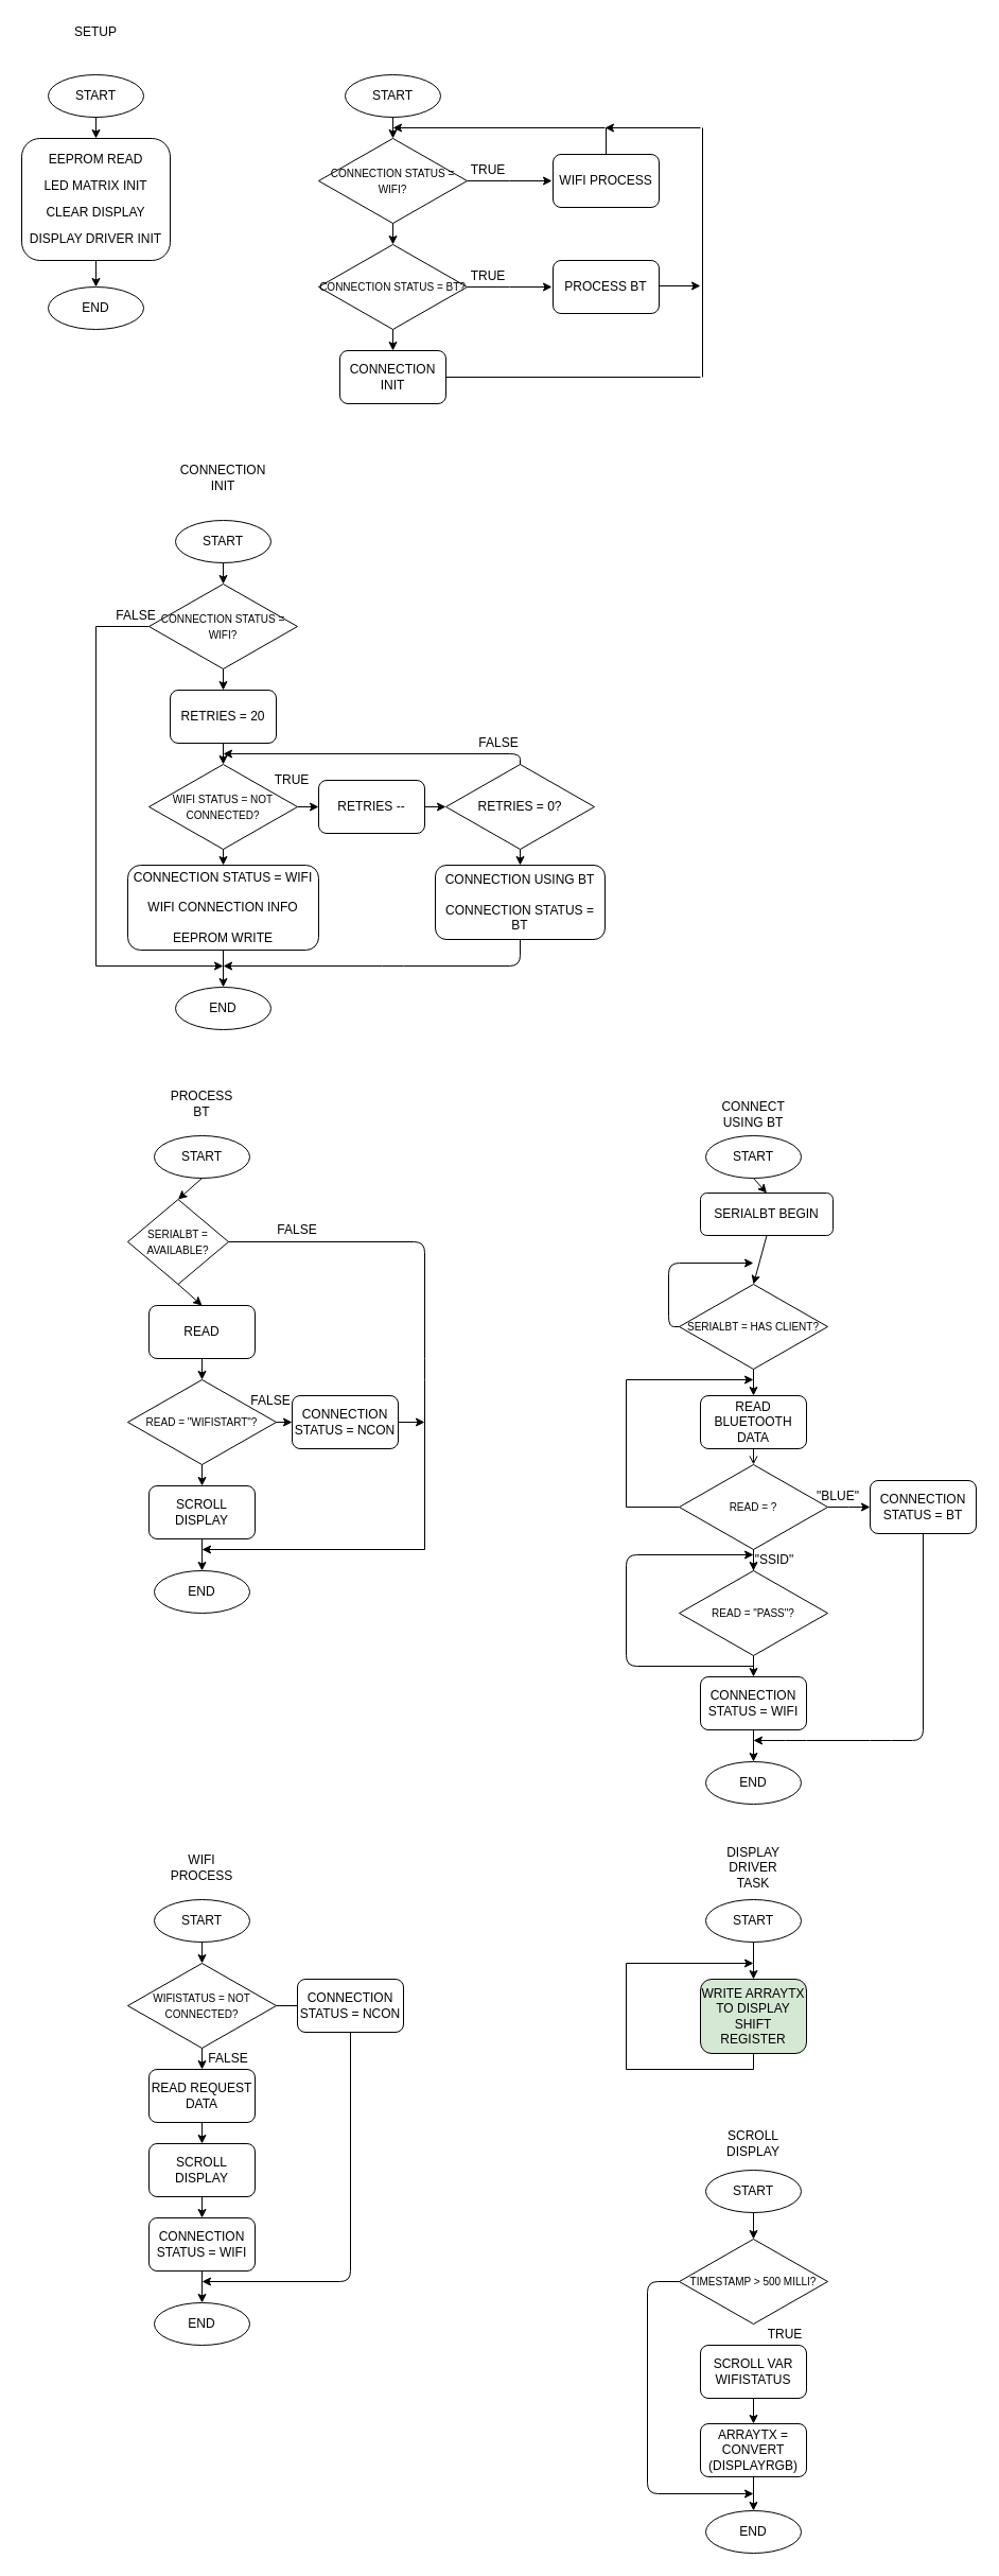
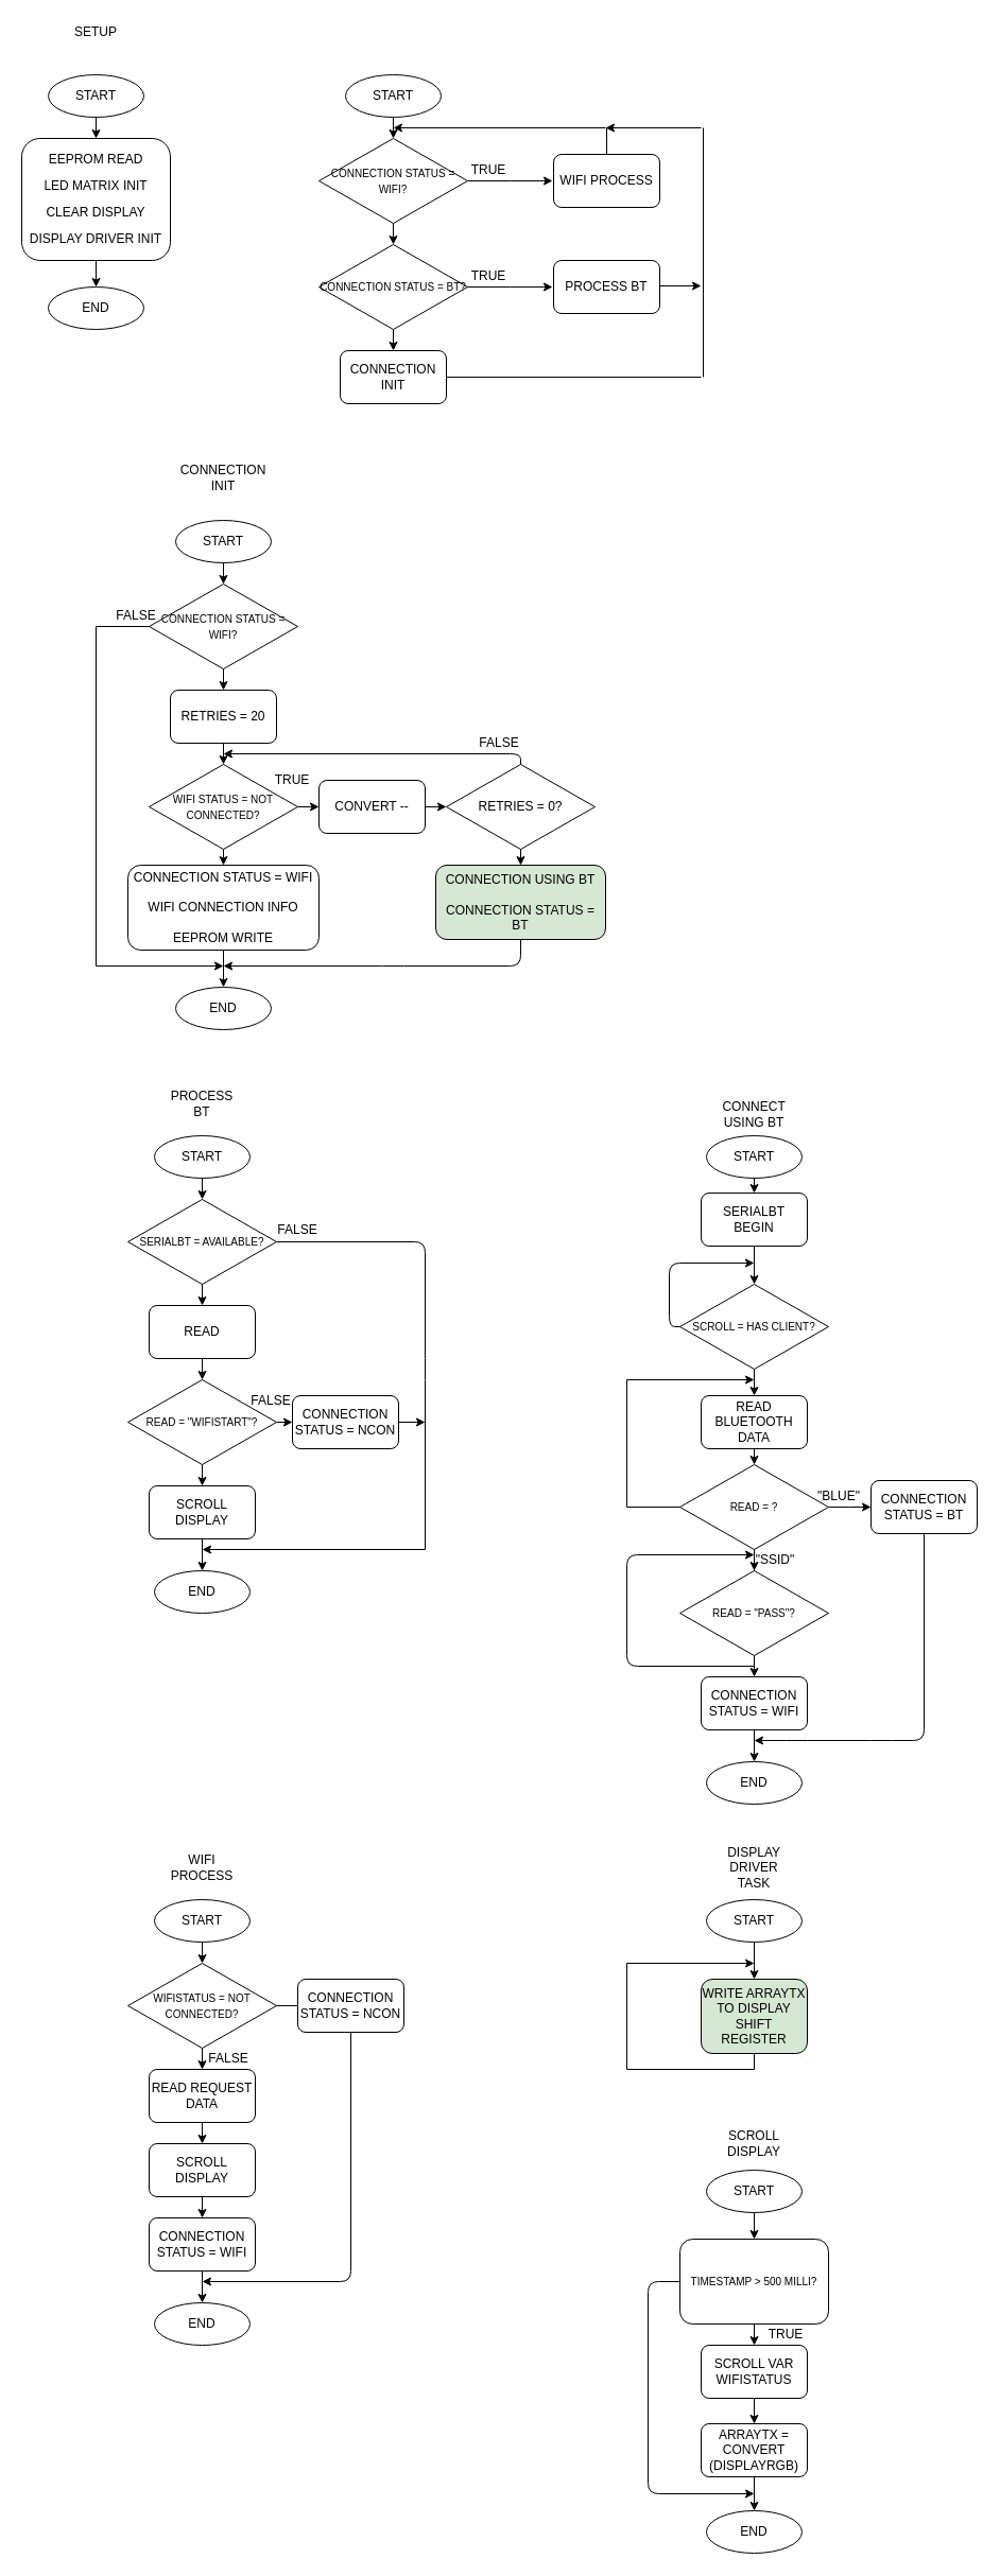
- <mxCell id="42" value="RETRIES --" style="rounded=1;whiteSpace=wrap;html=1;" parent="1" vertex="1"><mxGeometry x="300" y="735" width="100" height="50" as="geometry" /></mxCell>
+ <mxCell id="42" value="CONVERT --" style="rounded=1;whiteSpace=wrap;html=1;" parent="1" vertex="1"><mxGeometry x="300" y="735" width="100" height="50" as="geometry" /></mxCell>
- <mxCell id="46" value="CONNECTION USING BT&lt;br&gt;&lt;font&gt;&lt;br&gt;&lt;font style=&quot;font-size: 12px&quot;&gt;CONNECTION STATUS = BT&lt;/font&gt;&lt;/font&gt;" style="rounded=1;whiteSpace=wrap;html=1;" parent="1" vertex="1"><mxGeometry x="410" y="815" width="160" height="70" as="geometry" /></mxCell>
+ <mxCell id="46" value="CONNECTION USING BT&lt;br&gt;&lt;font&gt;&lt;br&gt;&lt;font style=&quot;font-size: 12px&quot;&gt;CONNECTION STATUS = BT&lt;/font&gt;&lt;/font&gt;" style="rounded=1;whiteSpace=wrap;html=1;fillColor=#d5e8d4;" parent="1" vertex="1"><mxGeometry x="410" y="815" width="160" height="70" as="geometry" /></mxCell>
- <mxCell id="79" value="SERIALBT BEGIN" style="rounded=1;whiteSpace=wrap;html=1;" parent="1" vertex="1"><mxGeometry x="660" y="1124" width="125" height="40" as="geometry" /></mxCell>
+ <mxCell id="79" value="SERIALBT BEGIN" style="rounded=1;whiteSpace=wrap;html=1;" parent="1" vertex="1"><mxGeometry x="660" y="1124" width="100" height="50" as="geometry" /></mxCell>
- <mxCell id="60" value="&lt;span style=&quot;white-space: normal&quot;&gt;&lt;font style=&quot;font-size: 10px ; line-height: 110%&quot;&gt;SERIALBT = AVAILABLE?&lt;/font&gt;&lt;/span&gt;" style="rhombus;whiteSpace=wrap;html=1;" parent="1" vertex="1"><mxGeometry x="120" y="1130" width="95" height="80" as="geometry" /></mxCell>
+ <mxCell id="60" value="&lt;span style=&quot;white-space: normal&quot;&gt;&lt;font style=&quot;font-size: 10px ; line-height: 110%&quot;&gt;SERIALBT = AVAILABLE?&lt;/font&gt;&lt;/span&gt;" style="rhombus;whiteSpace=wrap;html=1;" parent="1" vertex="1"><mxGeometry x="120" y="1130" width="140" height="80" as="geometry" /></mxCell>
- <mxCell id="80" value="&lt;span style=&quot;white-space: normal&quot;&gt;&lt;font style=&quot;font-size: 10px ; line-height: 110%&quot;&gt;SERIALBT = HAS CLIENT?&lt;/font&gt;&lt;/span&gt;" style="rhombus;whiteSpace=wrap;html=1;" parent="1" vertex="1"><mxGeometry x="640" y="1210" width="140" height="80" as="geometry" /></mxCell>
+ <mxCell id="80" value="&lt;span style=&quot;white-space: normal&quot;&gt;&lt;font style=&quot;font-size: 10px ; line-height: 110%&quot;&gt;SCROLL = HAS CLIENT?&lt;/font&gt;&lt;/span&gt;" style="rhombus;whiteSpace=wrap;html=1;" parent="1" vertex="1"><mxGeometry x="640" y="1210" width="140" height="80" as="geometry" /></mxCell>
- <mxCell id="93" value="" style="endArrow=open;html=1;exitX=0.5;exitY=1;exitDx=0;exitDy=0;entryX=0.5;entryY=0;entryDx=0;entryDy=0;" parent="1" source="84" target="89" edge="1"><mxGeometry width="50" height="50" relative="1" as="geometry"><mxPoint x="720" y="1300" as="sourcePoint" /><mxPoint x="720" y="1320" as="targetPoint" /></mxGeometry></mxCell>
+ <mxCell id="93" value="" style="endArrow=classic;html=1;exitX=0.5;exitY=1;exitDx=0;exitDy=0;entryX=0.5;entryY=0;entryDx=0;entryDy=0;" parent="1" source="84" target="89" edge="1"><mxGeometry width="50" height="50" relative="1" as="geometry"><mxPoint x="720" y="1300" as="sourcePoint" /><mxPoint x="720" y="1320" as="targetPoint" /></mxGeometry></mxCell>
- <mxCell id="124" value="&lt;span style=&quot;white-space: normal&quot;&gt;&lt;font style=&quot;font-size: 10px ; line-height: 110%&quot;&gt;TIMESTAMP &amp;gt; 500 MILLI?&lt;/font&gt;&lt;/span&gt;" style="rhombus;whiteSpace=wrap;html=1;" parent="1" vertex="1"><mxGeometry x="640" y="2110" width="140" height="80" as="geometry" /></mxCell>
+ <mxCell id="124" value="&lt;span style=&quot;white-space: normal&quot;&gt;&lt;font style=&quot;font-size: 10px ; line-height: 110%&quot;&gt;TIMESTAMP &amp;gt; 500 MILLI?&lt;/font&gt;&lt;/span&gt;" style="whiteSpace=wrap;html=1;rounded=1;" parent="1" vertex="1"><mxGeometry x="640" y="2110" width="140" height="80" as="geometry" /></mxCell>
+ <mxCell id="129" value="" style="endArrow=classic;html=1;exitX=0.5;exitY=1;exitDx=0;exitDy=0;entryX=0.5;entryY=0;entryDx=0;entryDy=0;" parent="1" source="124" target="125" edge="1"><mxGeometry width="50" height="50" relative="1" as="geometry"><mxPoint x="720" y="2095" as="sourcePoint" /><mxPoint x="720" y="2120" as="targetPoint" /></mxGeometry></mxCell>
